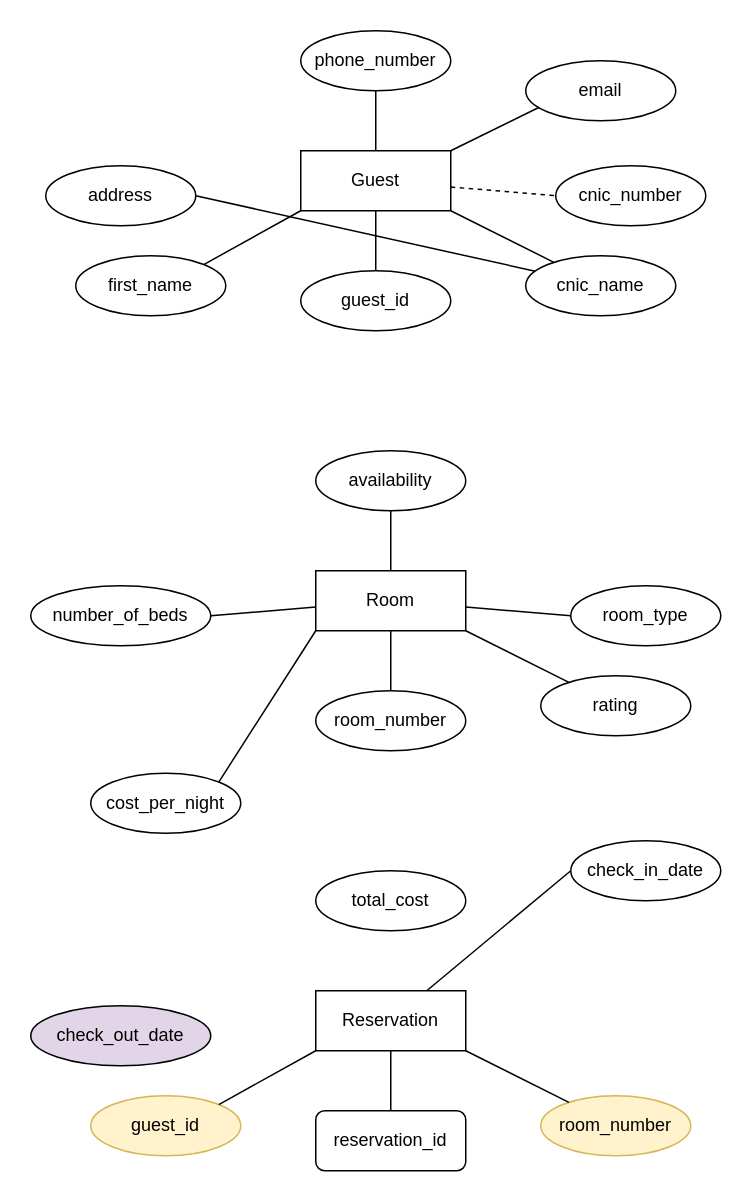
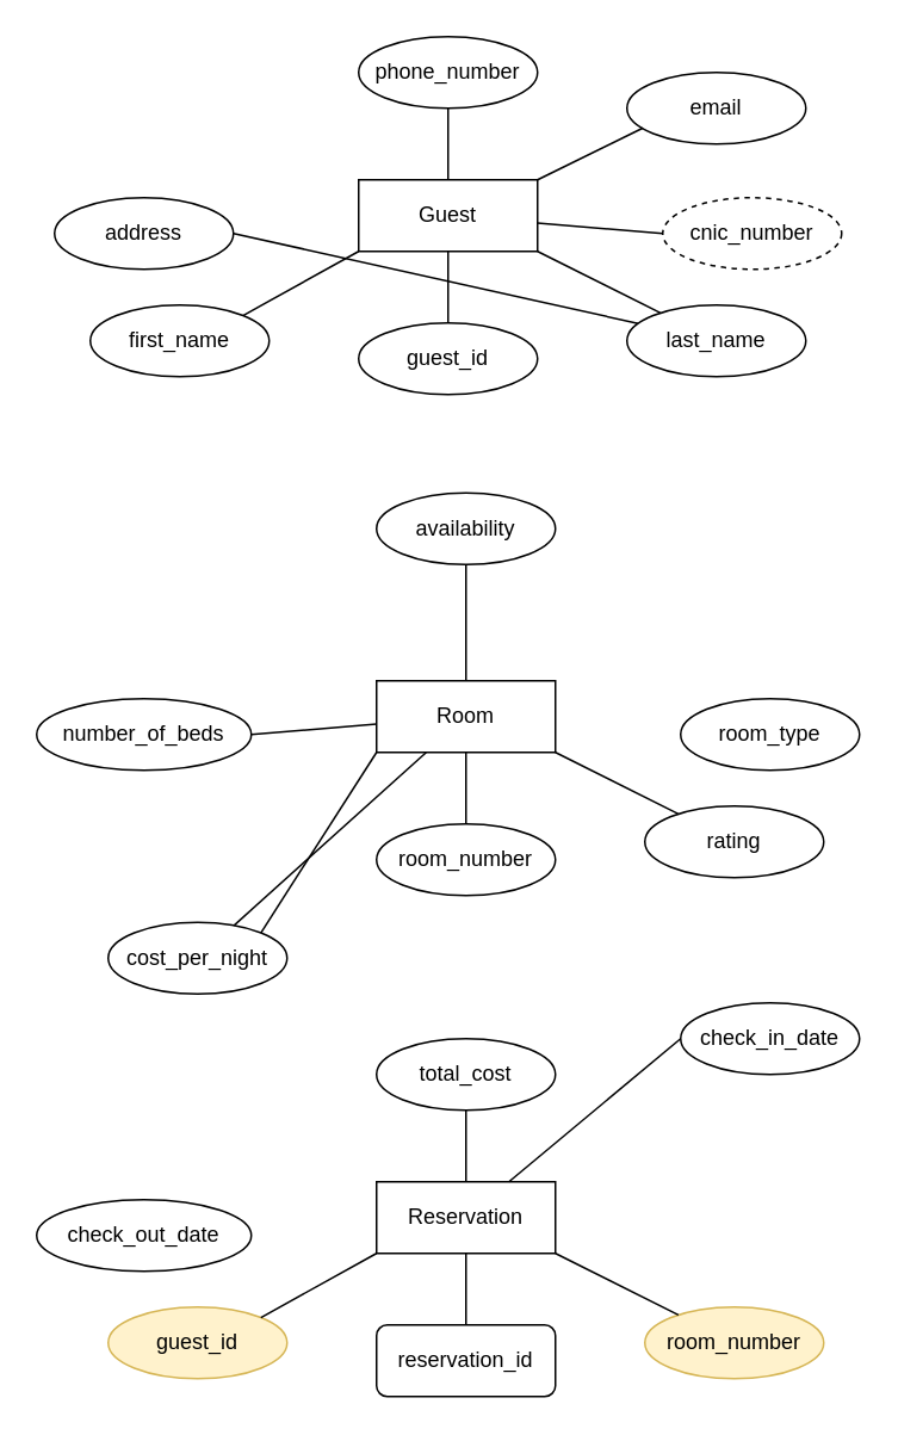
- <mxCell id="26" value="" style="endArrow=none;html=1;rounded=0;entryX=0;entryY=0.5;entryDx=0;entryDy=0;dashed=1;" edge="1" source="17" target="19" parent="1"><mxGeometry relative="1" as="geometry"><mxPoint x="230" y="40" as="sourcePoint" /><mxPoint x="350" y="130" as="targetPoint" /></mxGeometry></mxCell>
+ <mxCell id="26" value="" style="endArrow=none;html=1;rounded=0;entryX=0;entryY=0.5;entryDx=0;entryDy=0;" edge="1" source="17" target="19" parent="1"><mxGeometry relative="1" as="geometry"><mxPoint x="230" y="40" as="sourcePoint" /><mxPoint x="350" y="130" as="targetPoint" /></mxGeometry></mxCell>
- <mxCell id="19" value="cnic_number" style="ellipse;whiteSpace=wrap;html=1;align=center;" vertex="1" parent="1"><mxGeometry x="370" y="110" width="100" height="40" as="geometry" /></mxCell>
+ <mxCell id="19" value="cnic_number" style="ellipse;whiteSpace=wrap;html=1;align=center;dashed=1;" vertex="1" parent="1"><mxGeometry x="370" y="110" width="100" height="40" as="geometry" /></mxCell>
- <mxCell id="22" value="cnic_name" style="ellipse;whiteSpace=wrap;html=1;align=center;" vertex="1" parent="1"><mxGeometry x="350" y="170" width="100" height="40" as="geometry" /></mxCell>
+ <mxCell id="22" value="last_name" style="ellipse;whiteSpace=wrap;html=1;align=center;" vertex="1" parent="1"><mxGeometry x="350" y="170" width="100" height="40" as="geometry" /></mxCell>
- <mxCell id="7" value="availability" style="ellipse;whiteSpace=wrap;html=1;align=center;" vertex="1" parent="1"><mxGeometry x="210" y="300" width="100" height="40" as="geometry" /></mxCell>
+ <mxCell id="7" value="availability" style="ellipse;whiteSpace=wrap;html=1;align=center;" vertex="1" parent="1"><mxGeometry x="210" y="275" width="100" height="40" as="geometry" /></mxCell>
- <mxCell id="13" value="" style="endArrow=none;html=1;rounded=0;entryX=0;entryY=0.5;entryDx=0;entryDy=0;" edge="1" parent="1" source="4" target="6"><mxGeometry relative="1" as="geometry"><mxPoint x="240" y="320" as="sourcePoint" /><mxPoint x="360" y="410" as="targetPoint" /></mxGeometry></mxCell>
+ <mxCell id="13" value="" style="endArrow=none;html=1;rounded=0;" edge="1" parent="1" source="4" target="10"><mxGeometry relative="1" as="geometry"><mxPoint x="240" y="320" as="sourcePoint" /><mxPoint x="360" y="410" as="targetPoint" /></mxGeometry></mxCell>
+ <mxCell id="37" value="" style="endArrow=none;html=1;rounded=0;" edge="1" source="33" target="30" parent="1"><mxGeometry relative="1" as="geometry"><mxPoint x="240" y="600" as="sourcePoint" /><mxPoint x="400" y="600" as="targetPoint" /></mxGeometry></mxCell>
- <mxCell id="34" value="check_out_date" style="ellipse;whiteSpace=wrap;html=1;align=center;fillColor=#e1d5e7;" vertex="1" parent="1"><mxGeometry x="20" y="670" width="120" height="40" as="geometry" /></mxCell>
+ <mxCell id="34" value="check_out_date" style="ellipse;whiteSpace=wrap;html=1;align=center;" vertex="1" parent="1"><mxGeometry x="20" y="670" width="120" height="40" as="geometry" /></mxCell>
